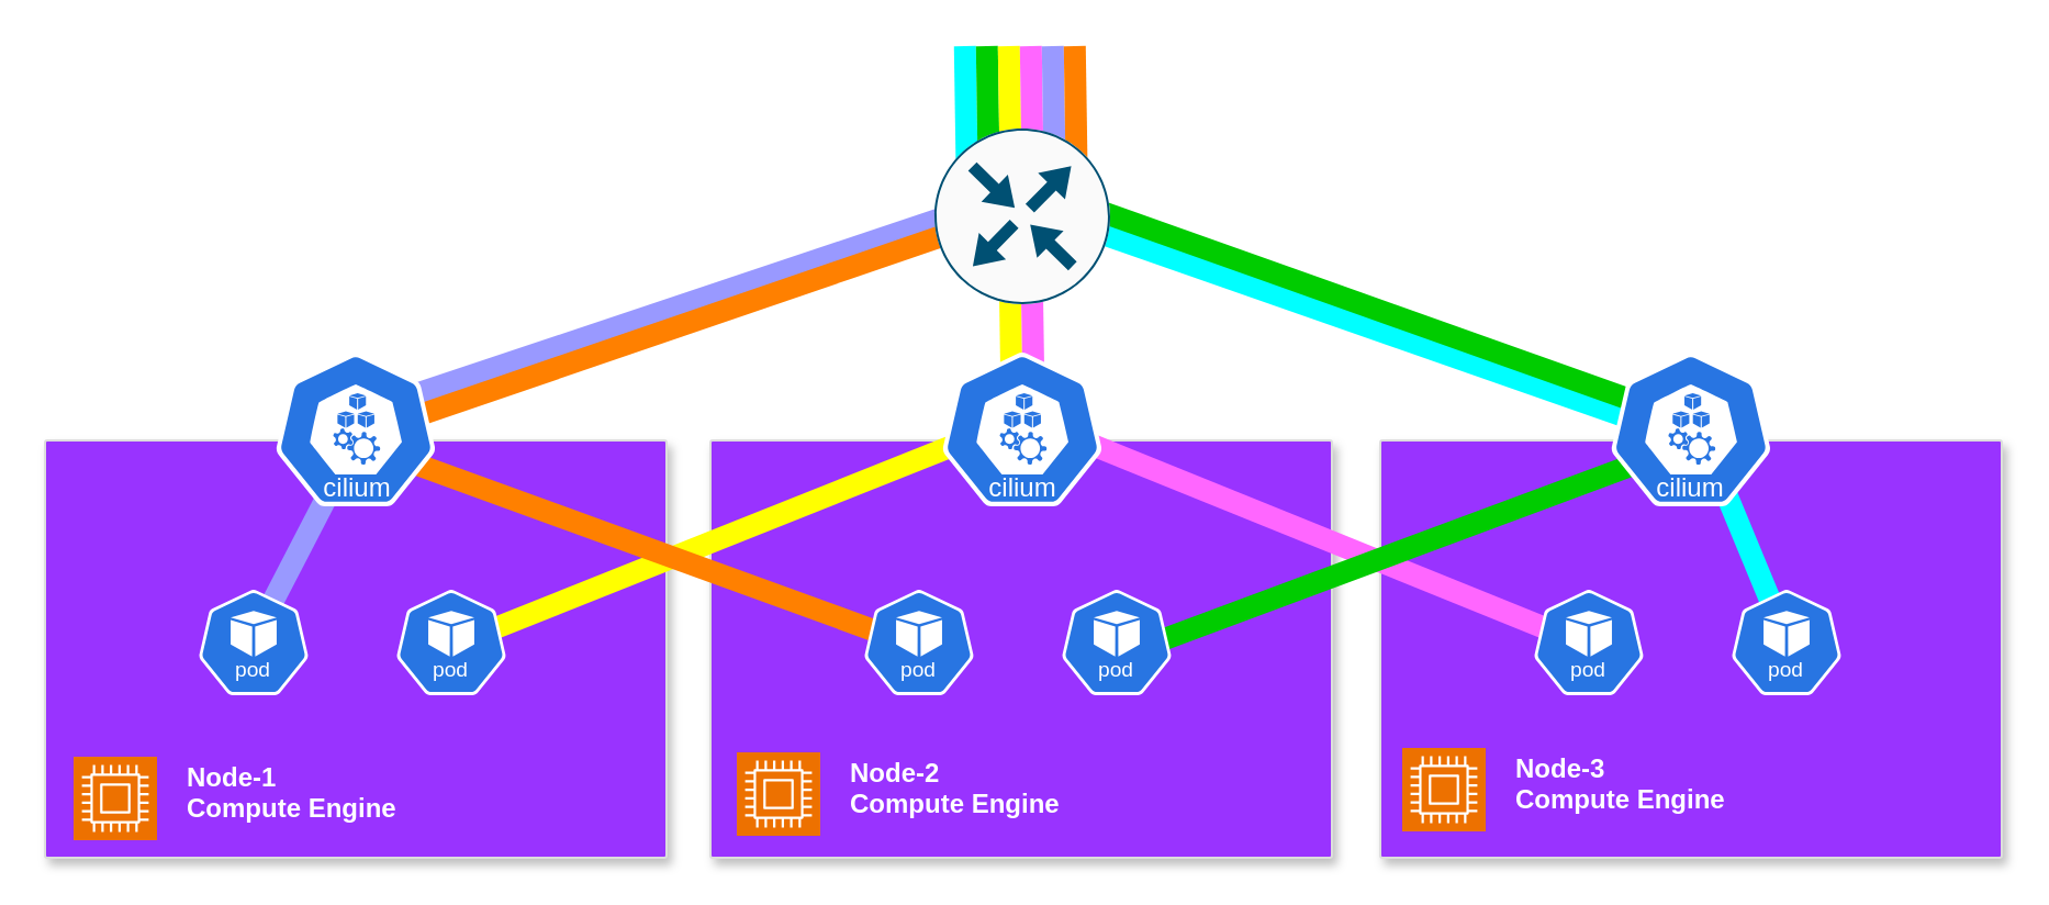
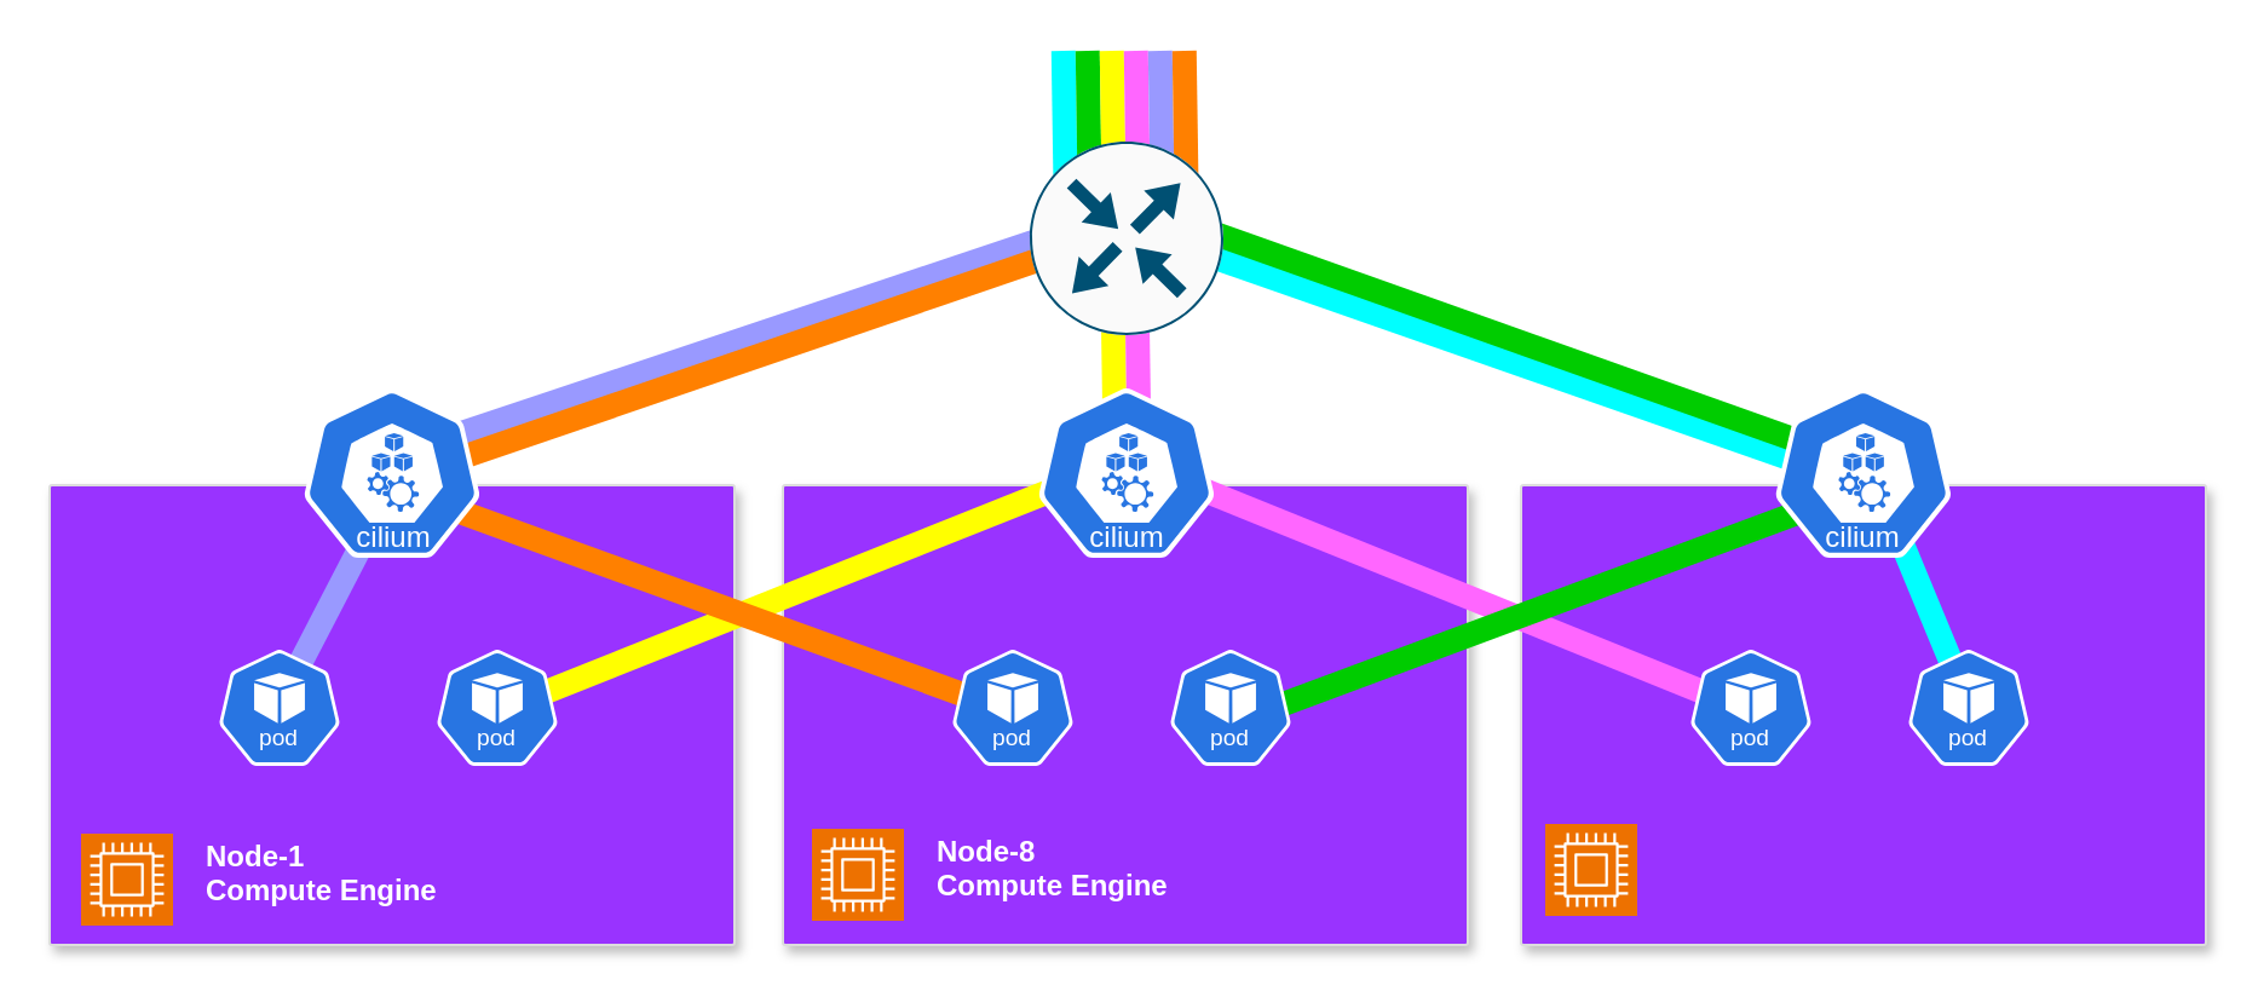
- <mxCell id="8" value="&lt;font color=&quot;#ffffff&quot;&gt;&lt;span style=&quot;text-wrap: nowrap;&quot;&gt;Node-2&lt;/span&gt;&lt;br style=&quot;forced-color-adjust: none; font-family: Helvetica; font-size: 12px; font-style: normal; font-variant-ligatures: normal; font-variant-caps: normal; letter-spacing: normal; orphans: 2; text-align: left; text-indent: 0px; text-transform: none; widows: 2; word-spacing: 0px; -webkit-text-stroke-width: 0px; white-space: nowrap; text-decoration-thickness: initial; text-decoration-style: initial; text-decoration-color: initial;&quot;&gt;&lt;span style=&quot;font-family: Helvetica; font-size: 12px; font-style: normal; font-variant-ligatures: normal; font-variant-caps: normal; letter-spacing: normal; orphans: 2; text-align: left; text-indent: 0px; text-transform: none; widows: 2; word-spacing: 0px; -webkit-text-stroke-width: 0px; white-space: nowrap; text-decoration-thickness: initial; text-decoration-style: initial; text-decoration-color: initial; float: none; display: inline !important;&quot;&gt;Compute Engine&lt;/span&gt;&lt;/font&gt;" style="text;whiteSpace=wrap;html=1;fontStyle=1" parent="1" vertex="1"><mxGeometry x="385" y="338" width="120" height="50" as="geometry" /></mxCell>
+ <mxCell id="8" value="&lt;font color=&quot;#ffffff&quot;&gt;&lt;span style=&quot;text-wrap: nowrap;&quot;&gt;Node-8&lt;/span&gt;&lt;br style=&quot;forced-color-adjust: none; font-family: Helvetica; font-size: 12px; font-style: normal; font-variant-ligatures: normal; font-variant-caps: normal; letter-spacing: normal; orphans: 2; text-align: left; text-indent: 0px; text-transform: none; widows: 2; word-spacing: 0px; -webkit-text-stroke-width: 0px; white-space: nowrap; text-decoration-thickness: initial; text-decoration-style: initial; text-decoration-color: initial;&quot;&gt;&lt;span style=&quot;font-family: Helvetica; font-size: 12px; font-style: normal; font-variant-ligatures: normal; font-variant-caps: normal; letter-spacing: normal; orphans: 2; text-align: left; text-indent: 0px; text-transform: none; widows: 2; word-spacing: 0px; -webkit-text-stroke-width: 0px; white-space: nowrap; text-decoration-thickness: initial; text-decoration-style: initial; text-decoration-color: initial; float: none; display: inline !important;&quot;&gt;Compute Engine&lt;/span&gt;&lt;/font&gt;" style="text;whiteSpace=wrap;html=1;fontStyle=1" parent="1" vertex="1"><mxGeometry x="385" y="338" width="120" height="50" as="geometry" /></mxCell>
- <mxCell id="10" value="&lt;font color=&quot;#ffffff&quot;&gt;&lt;span style=&quot;text-wrap: nowrap;&quot;&gt;Node-3&lt;/span&gt;&lt;br style=&quot;forced-color-adjust: none; font-family: Helvetica; font-size: 12px; font-style: normal; font-variant-ligatures: normal; font-variant-caps: normal; letter-spacing: normal; orphans: 2; text-align: left; text-indent: 0px; text-transform: none; widows: 2; word-spacing: 0px; -webkit-text-stroke-width: 0px; white-space: nowrap; text-decoration-thickness: initial; text-decoration-style: initial; text-decoration-color: initial;&quot;&gt;&lt;span style=&quot;font-family: Helvetica; font-size: 12px; font-style: normal; font-variant-ligatures: normal; font-variant-caps: normal; letter-spacing: normal; orphans: 2; text-align: left; text-indent: 0px; text-transform: none; widows: 2; word-spacing: 0px; -webkit-text-stroke-width: 0px; white-space: nowrap; text-decoration-thickness: initial; text-decoration-style: initial; text-decoration-color: initial; float: none; display: inline !important;&quot;&gt;Compute Engine&lt;/span&gt;&lt;/font&gt;" style="text;whiteSpace=wrap;html=1;fontStyle=1" parent="1" vertex="1"><mxGeometry x="688" y="336" width="120" height="50" as="geometry" /></mxCell>
